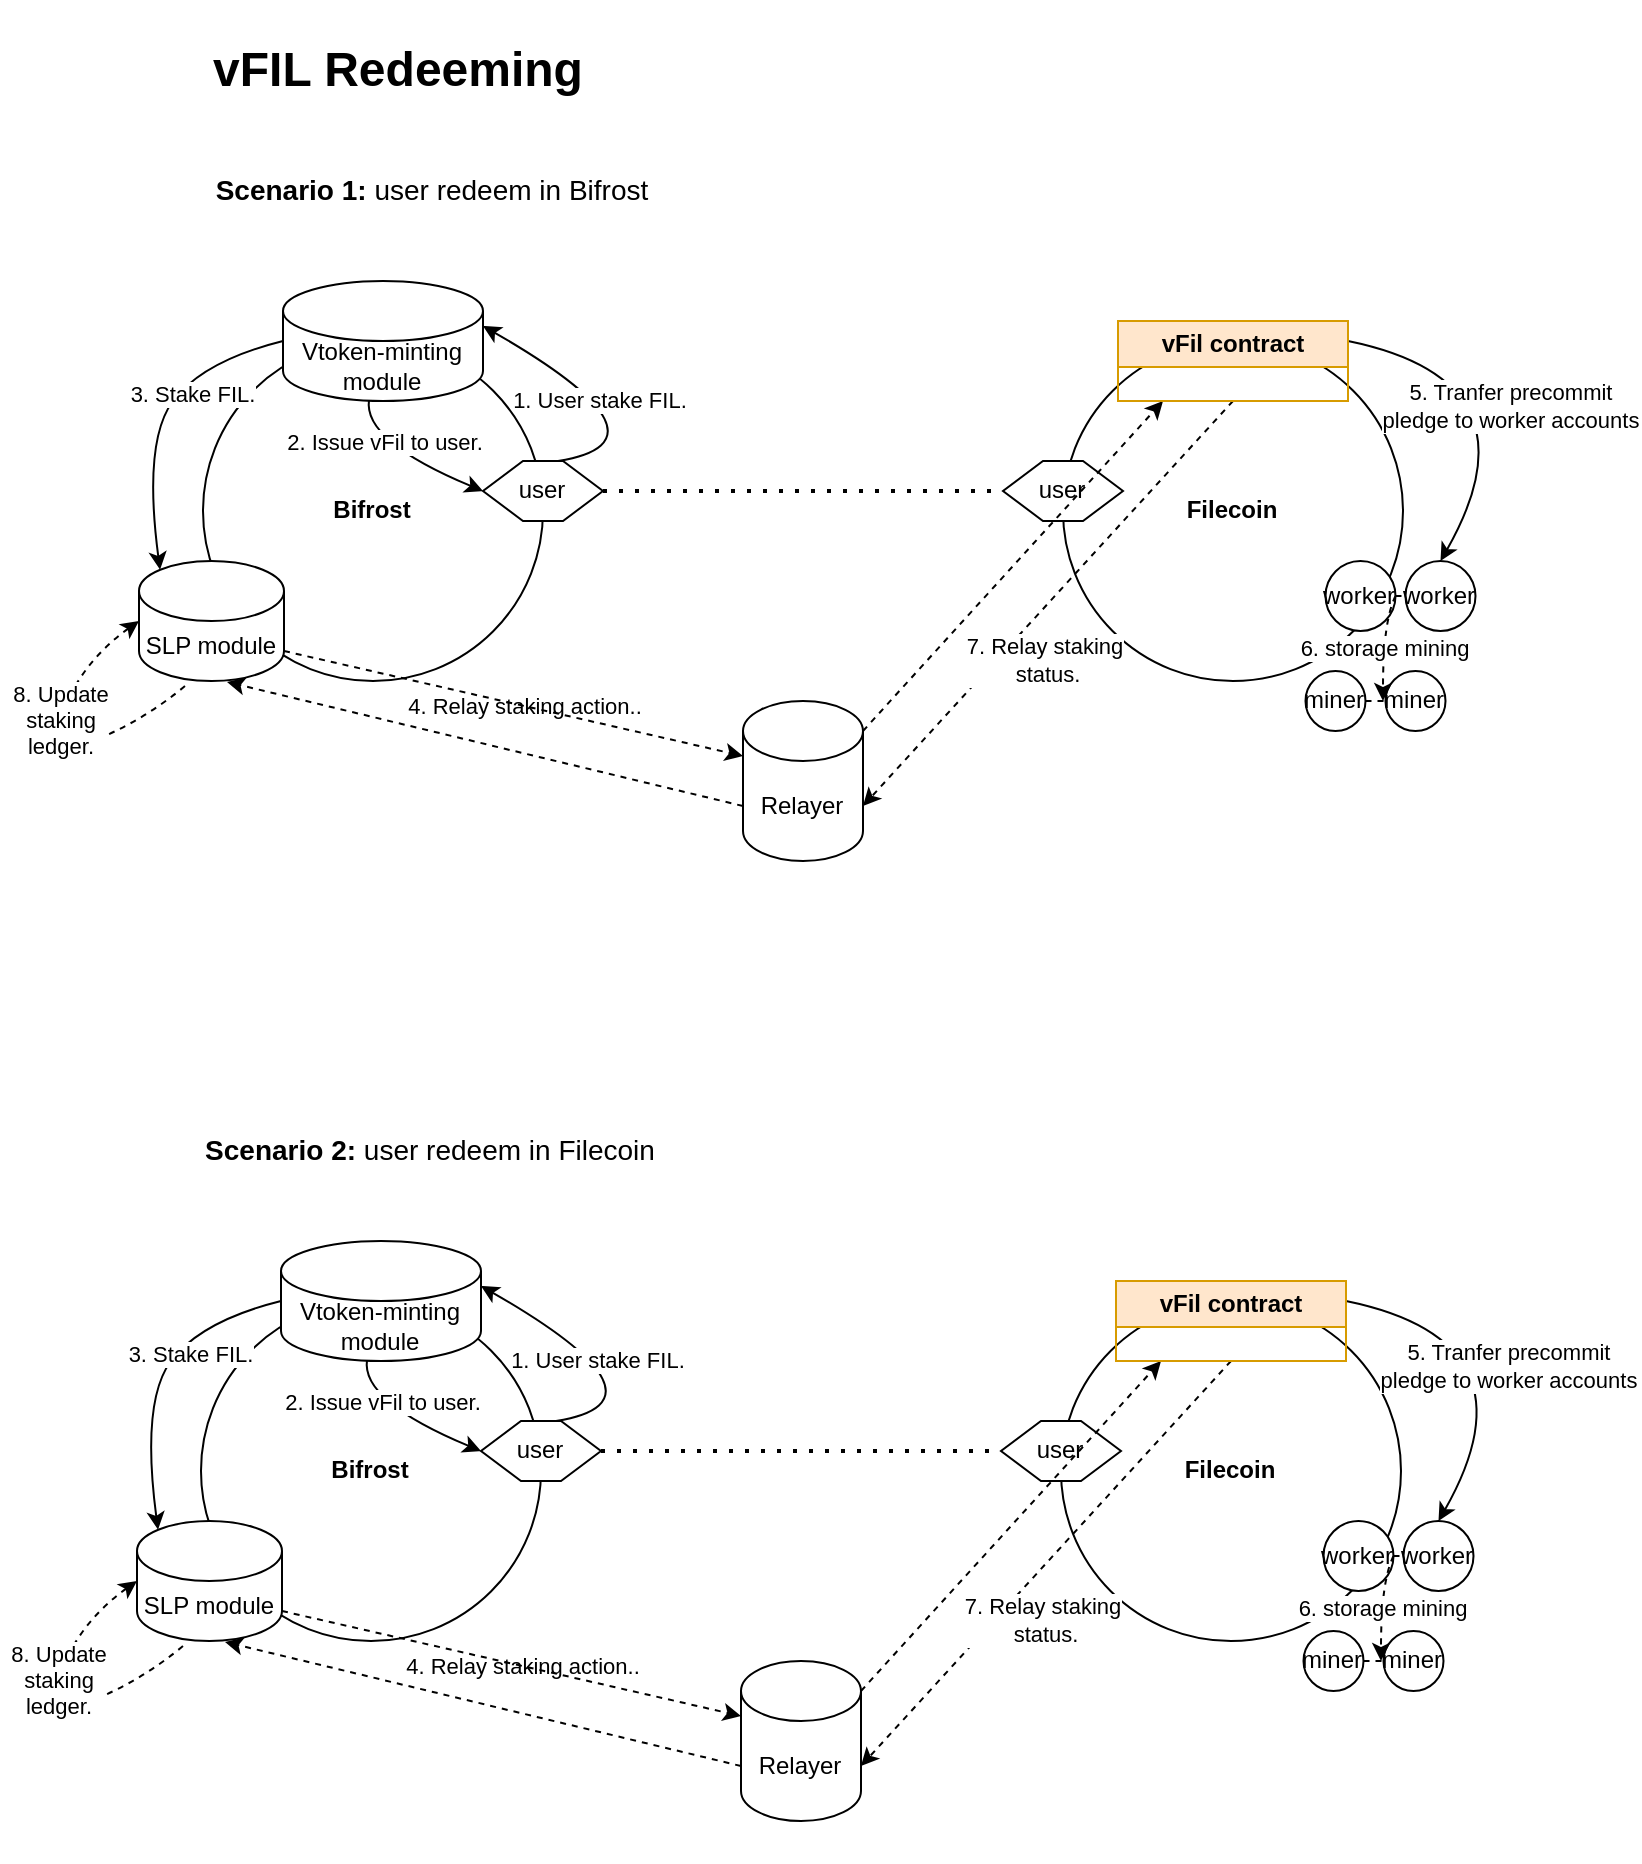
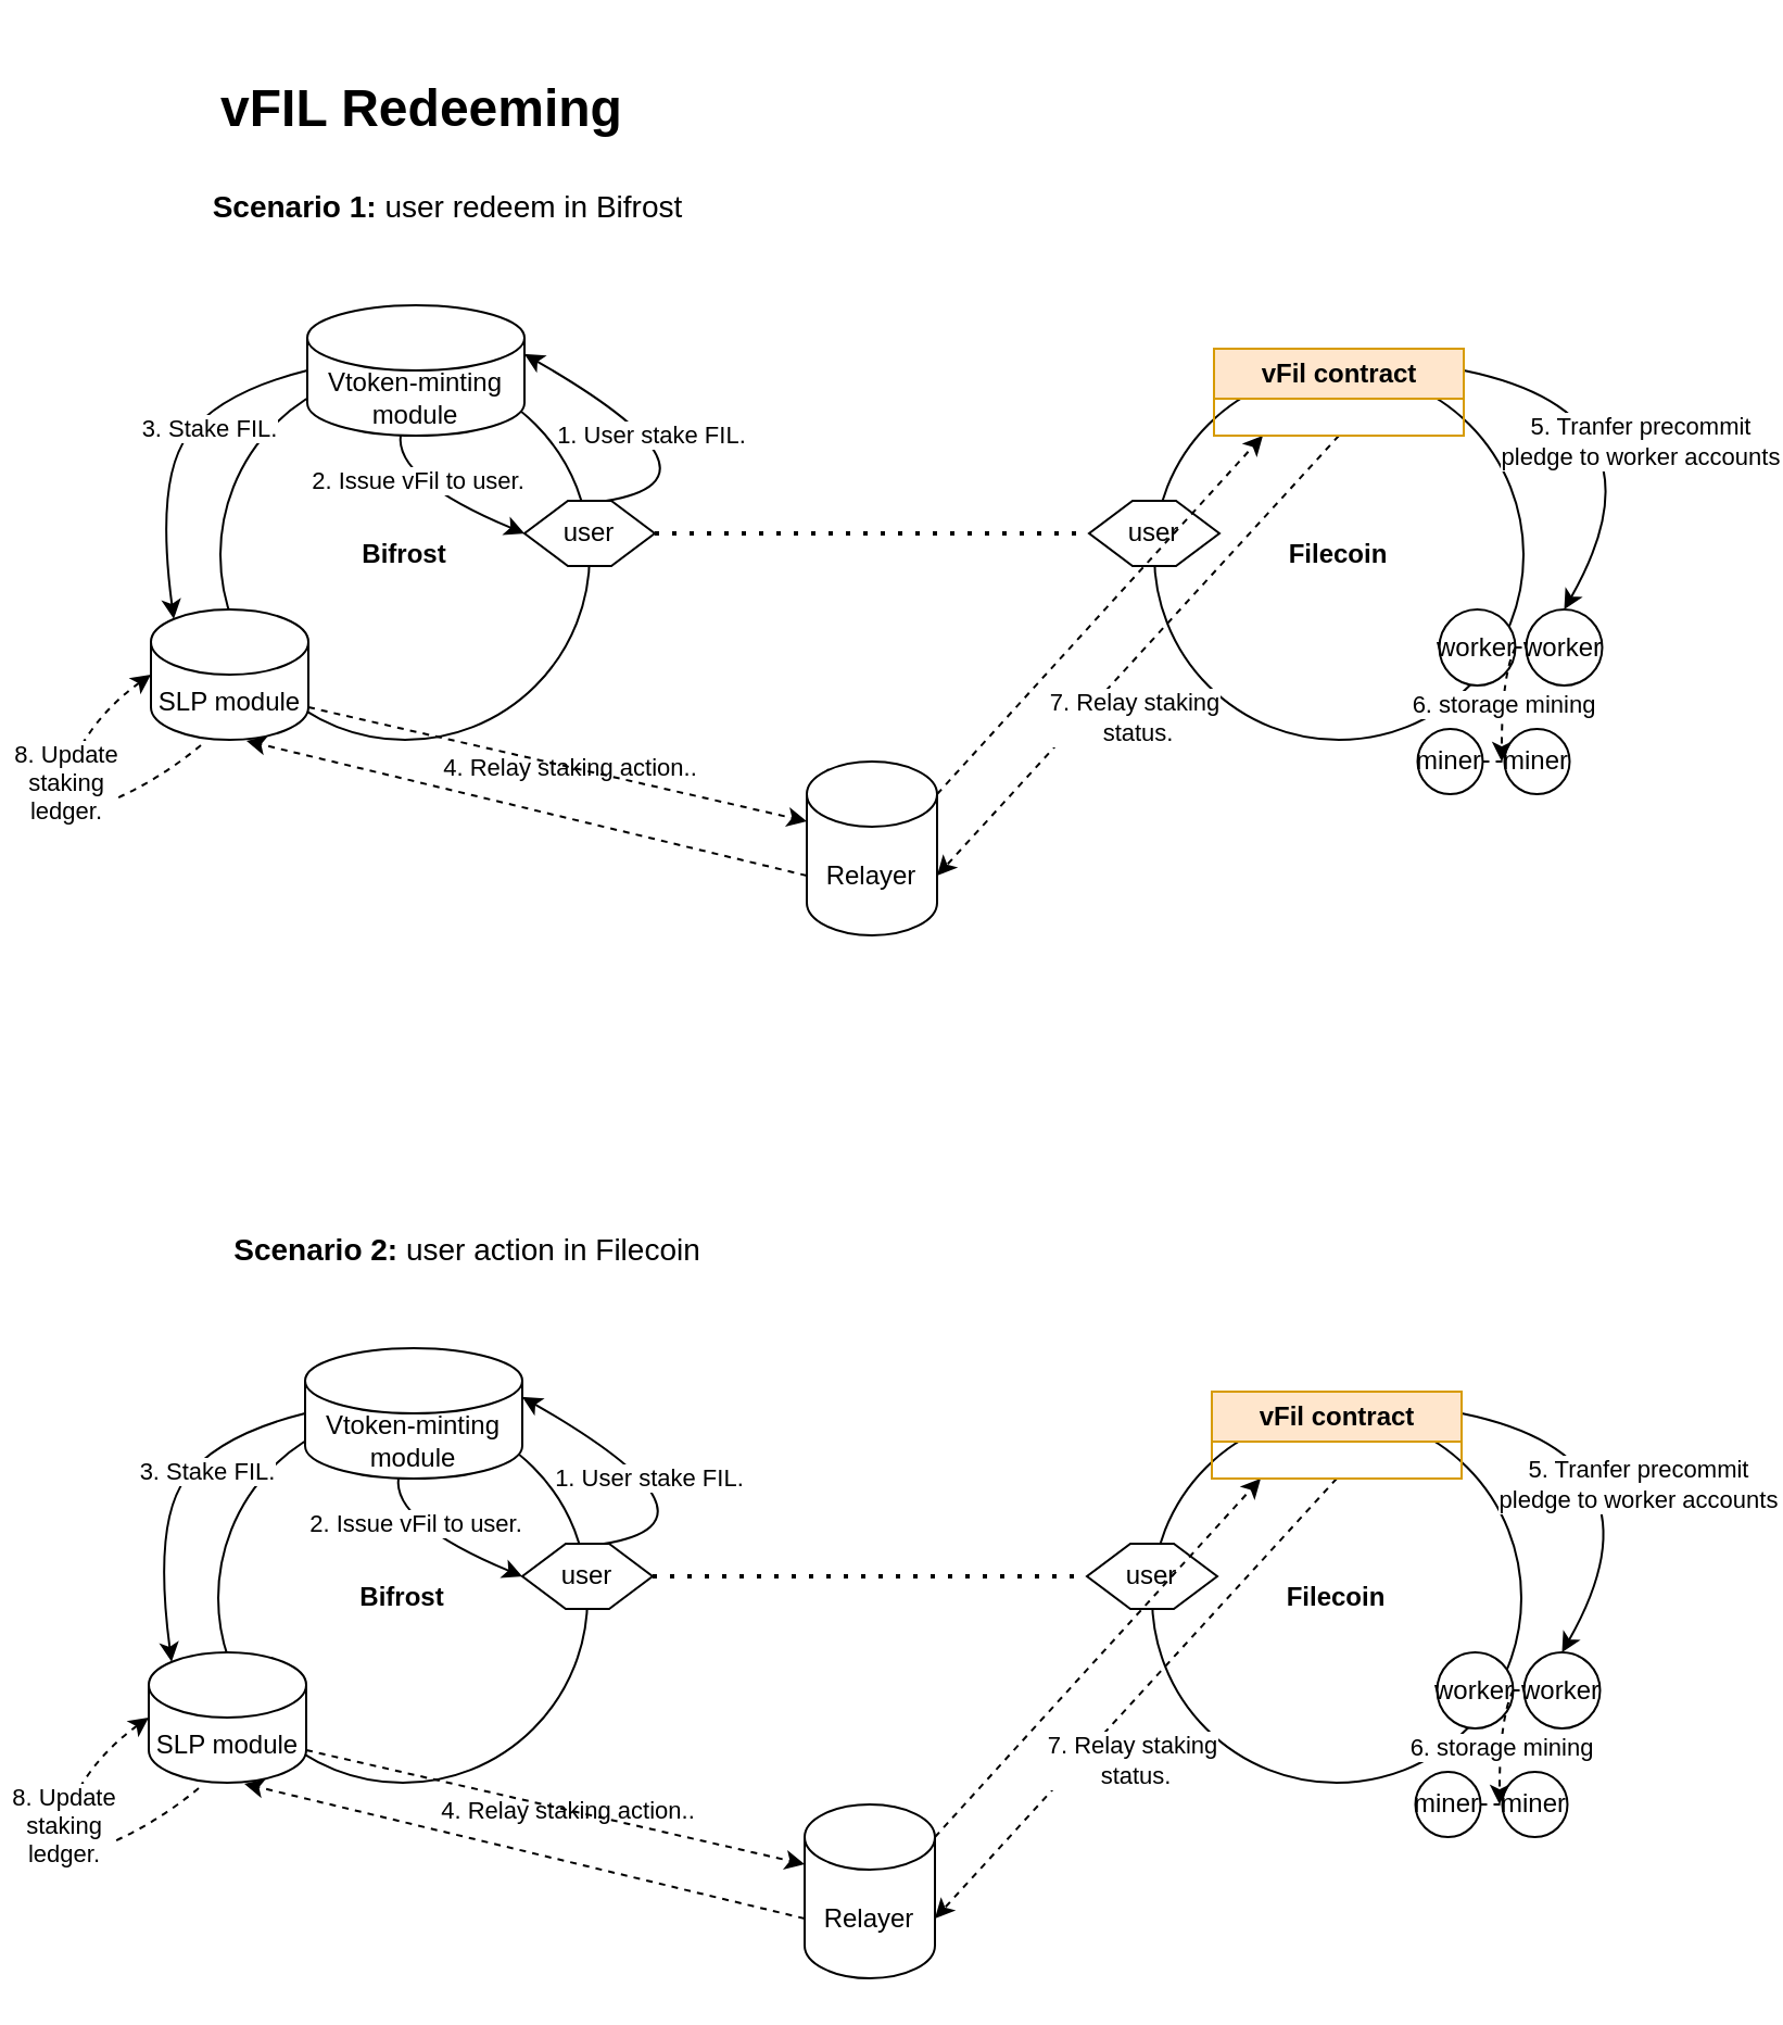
- <mxCell id="16" value="vFIL Redeeming" style="text;html=1;strokeColor=none;fillColor=none;align=center;verticalAlign=middle;whiteSpace=wrap;rounded=0;fontStyle=1;fontSize=24;" parent="1" vertex="1"><mxGeometry x="69" y="20" width="260" height="30" as="geometry" /></mxCell>
+ <mxCell id="16" value="vFIL Redeeming" style="text;html=1;strokeColor=none;fillColor=none;align=center;verticalAlign=middle;whiteSpace=wrap;rounded=0;fontStyle=1;fontSize=24;" parent="1" vertex="1"><mxGeometry x="64" y="35" width="260" height="30" as="geometry" /></mxCell>
- <mxCell id="36" value="&lt;font style=&quot;font-size: 14px;&quot;&gt;&lt;b&gt;Scenario 1:&lt;/b&gt; user redeem in Bifrost&lt;/font&gt;" style="text;html=1;strokeColor=none;fillColor=none;align=center;verticalAlign=middle;whiteSpace=wrap;rounded=0;" vertex="1" parent="1"><mxGeometry x="101" y="80" width="230" height="30" as="geometry" /></mxCell>
+ <mxCell id="36" value="&lt;font style=&quot;font-size: 14px;&quot;&gt;&lt;b&gt;Scenario 1:&lt;/b&gt; user redeem in Bifrost&lt;/font&gt;" style="text;html=1;strokeColor=none;fillColor=none;align=center;verticalAlign=middle;whiteSpace=wrap;rounded=0;" vertex="1" parent="1"><mxGeometry x="91" y="80" width="230" height="30" as="geometry" /></mxCell>
- <mxCell id="70" value="&lt;font style=&quot;font-size: 14px;&quot;&gt;&lt;b&gt;Scenario 2:&lt;/b&gt; user redeem in Filecoin&lt;/font&gt;" style="text;html=1;strokeColor=none;fillColor=none;align=center;verticalAlign=middle;whiteSpace=wrap;rounded=0;" vertex="1" parent="1"><mxGeometry x="100" y="560" width="230" height="30" as="geometry" /></mxCell>
+ <mxCell id="70" value="&lt;font style=&quot;font-size: 14px;&quot;&gt;&lt;b&gt;Scenario 2:&lt;/b&gt; user action in Filecoin&lt;/font&gt;" style="text;html=1;strokeColor=none;fillColor=none;align=center;verticalAlign=middle;whiteSpace=wrap;rounded=0;" vertex="1" parent="1"><mxGeometry x="100" y="560" width="230" height="30" as="geometry" /></mxCell>
